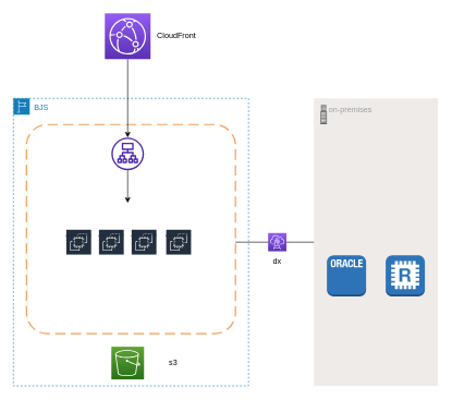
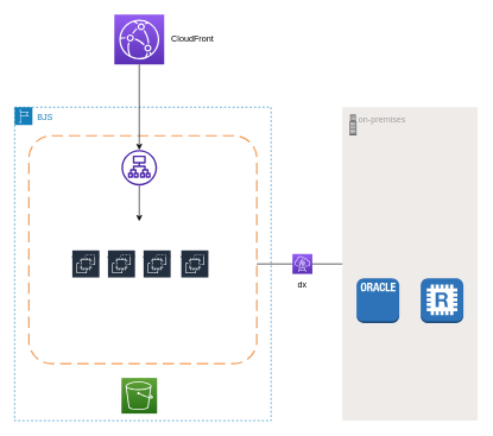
- <mxCell id="8" value="s3" style="text;html=1;strokeColor=none;fillColor=none;align=center;verticalAlign=middle;whiteSpace=wrap;rounded=0;" vertex="1" parent="2"><mxGeometry x="215" y="390" width="60" height="30" as="geometry" /></mxCell>
